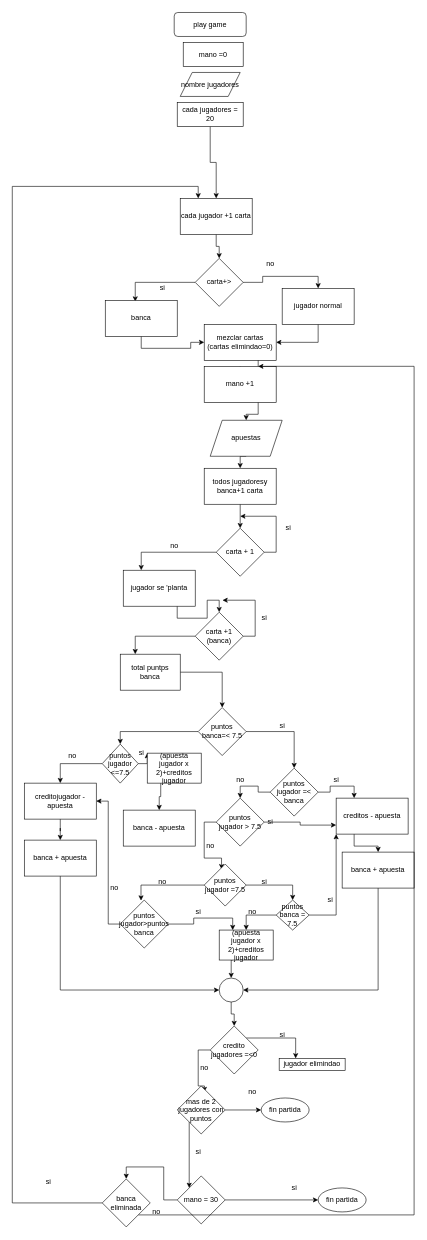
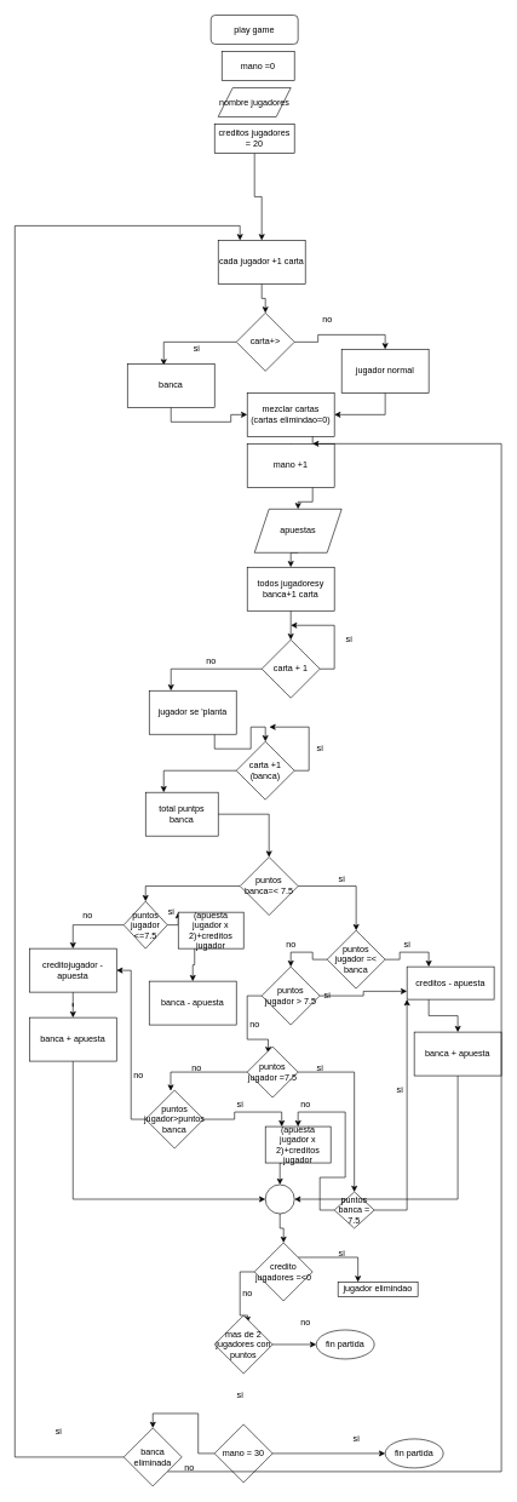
- <mxCell id="6" value="cada jugadores = 20" style="rounded=0;whiteSpace=wrap;html=1;" parent="1" vertex="1"><mxGeometry x="295" y="170" width="110" height="40" as="geometry" /></mxCell>
+ <mxCell id="6" value="creditos jugadores = 20" style="rounded=0;whiteSpace=wrap;html=1;" parent="1" vertex="1"><mxGeometry x="295" y="170" width="110" height="40" as="geometry" /></mxCell>
- <mxCell id="44" value="creditos - apuesta" style="rounded=0;whiteSpace=wrap;html=1;" parent="1" vertex="1"><mxGeometry x="560" y="1330" width="120" height="60" as="geometry" /></mxCell>
+ <mxCell id="44" value="creditos - apuesta" style="rounded=0;whiteSpace=wrap;html=1;" parent="1" vertex="1"><mxGeometry x="560" y="1330" width="120" height="45" as="geometry" /></mxCell>
- <mxCell id="71" value="puntos banca = 7.5" style="rhombus;whiteSpace=wrap;html=1;" parent="1" vertex="1"><mxGeometry x="460" y="1500" width="55" height="50" as="geometry" /></mxCell>
+ <mxCell id="71" value="puntos banca = 7.5" style="rhombus;whiteSpace=wrap;html=1;" parent="1" vertex="1"><mxGeometry x="460" y="1640" width="55" height="50" as="geometry" /></mxCell>
- <mxCell id="101" style="edgeStyle=orthogonalEdgeStyle;rounded=0;orthogonalLoop=1;jettySize=auto;html=1;exitX=0;exitY=1;exitDx=0;exitDy=0;entryX=0;entryY=0;entryDx=0;entryDy=0;" edge="1" parent="1" source="102" target="95"><mxGeometry relative="1" as="geometry" /></mxCell>
